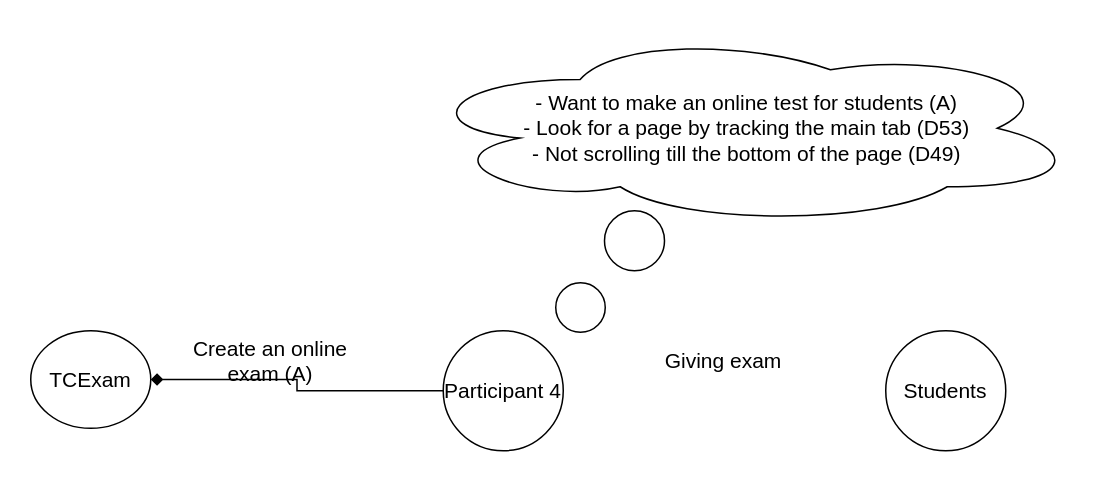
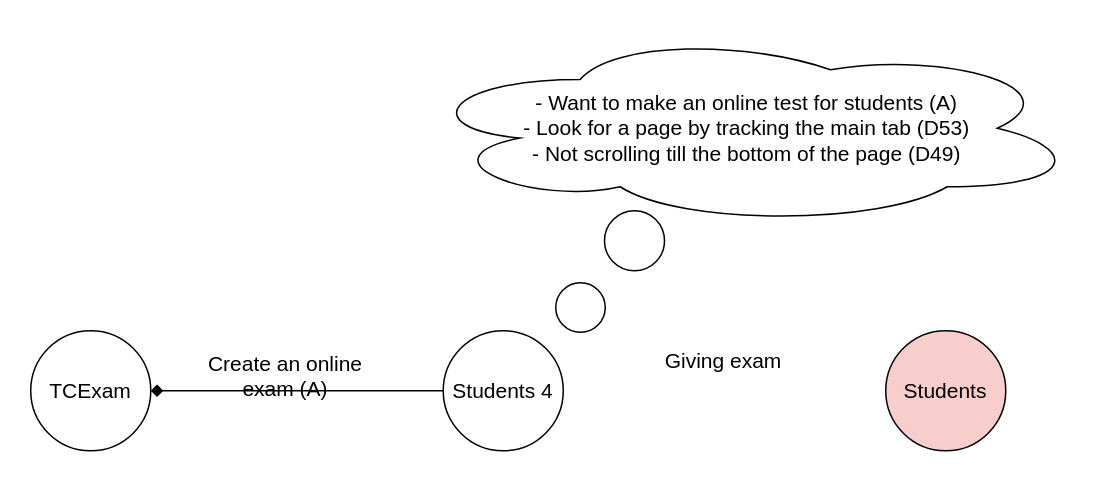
- <mxCell id="7" value="Create an online exam (A)" style="text;html=1;strokeColor=none;fillColor=none;align=center;verticalAlign=middle;whiteSpace=wrap;rounded=0;fontSize=14;" vertex="1" parent="1"><mxGeometry x="120" y="220" width="120" height="40" as="geometry" /></mxCell>
+ <mxCell id="7" value="Create an online exam (A)" style="text;html=1;strokeColor=none;fillColor=none;align=center;verticalAlign=middle;whiteSpace=wrap;rounded=0;fontSize=14;" vertex="1" parent="1"><mxGeometry x="130" y="230" width="120" height="40" as="geometry" /></mxCell>
- <mxCell id="4" value="TCExam" style="ellipse;whiteSpace=wrap;html=1;aspect=fixed;fontSize=14;" vertex="1" parent="1"><mxGeometry x="20" y="220" width="80" height="65" as="geometry" /></mxCell>
+ <mxCell id="4" value="TCExam" style="ellipse;whiteSpace=wrap;html=1;aspect=fixed;fontSize=14;" vertex="1" parent="1"><mxGeometry x="20" y="220" width="80" height="80" as="geometry" /></mxCell>
- <mxCell id="3" value="Participant 4" style="ellipse;whiteSpace=wrap;html=1;aspect=fixed;fontSize=14;" vertex="1" parent="1"><mxGeometry x="295" y="220" width="80" height="80" as="geometry" /></mxCell>
+ <mxCell id="3" value="Students 4" style="ellipse;whiteSpace=wrap;html=1;aspect=fixed;fontSize=14;" vertex="1" parent="1"><mxGeometry x="295" y="220" width="80" height="80" as="geometry" /></mxCell>
- <mxCell id="5" value="Students" style="ellipse;whiteSpace=wrap;html=1;aspect=fixed;fontSize=14;" vertex="1" parent="1"><mxGeometry x="590" y="220" width="80" height="80" as="geometry" /></mxCell>
+ <mxCell id="5" value="Students" style="ellipse;whiteSpace=wrap;html=1;aspect=fixed;fontSize=14;fillColor=#f8cecc;" vertex="1" parent="1"><mxGeometry x="590" y="220" width="80" height="80" as="geometry" /></mxCell>
